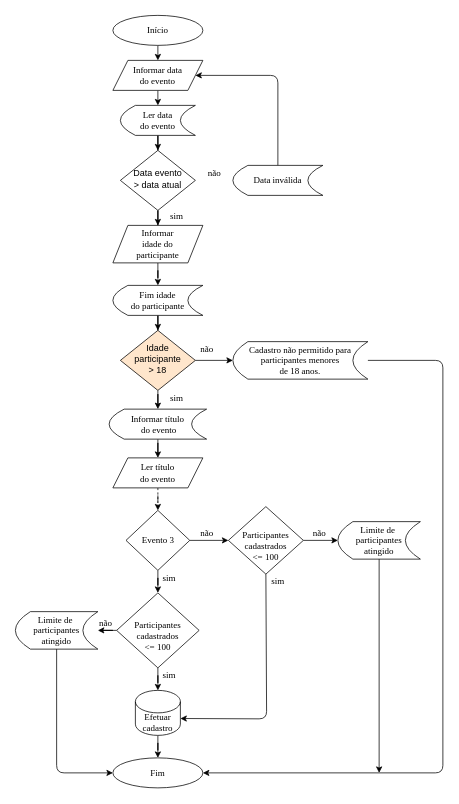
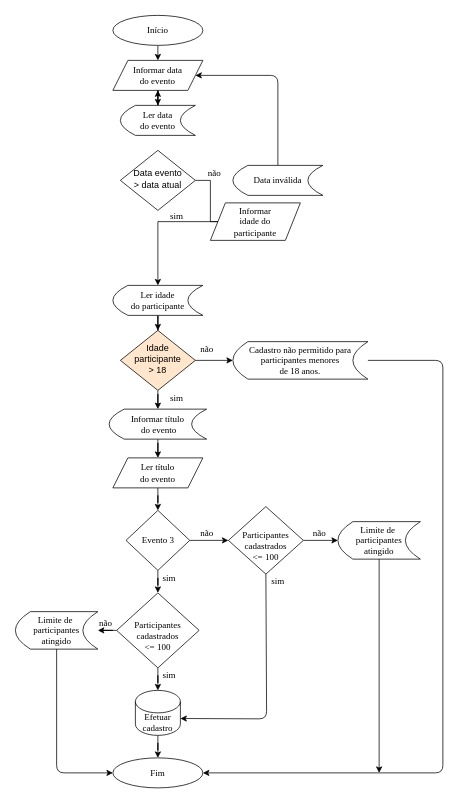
- <mxCell id="12" value="" style="edgeStyle=orthogonalEdgeStyle;rounded=0;orthogonalLoop=1;jettySize=auto;html=1;fontFamily=Times New Roman;" edge="1" parent="1" source="13" target="3"><mxGeometry relative="1" as="geometry" /></mxCell>
+ <mxCell id="12" value="" style="edgeStyle=orthogonalEdgeStyle;rounded=0;orthogonalLoop=1;jettySize=auto;html=1;fontFamily=Times New Roman;" edge="1" parent="1" source="13" target="11"><mxGeometry relative="1" as="geometry" /></mxCell>
- <mxCell id="34" value="Informar&lt;br&gt;idade do&lt;br&gt;participante" style="shape=parallelogram;perimeter=parallelogramPerimeter;whiteSpace=wrap;html=1;fixedSize=1;fontFamily=Times New Roman;" vertex="1" parent="1"><mxGeometry x="150" y="300" width="120" height="50" as="geometry" /></mxCell>
+ <mxCell id="34" value="Informar&lt;br&gt;idade do&lt;br&gt;participante" style="shape=parallelogram;perimeter=parallelogramPerimeter;whiteSpace=wrap;html=1;fixedSize=1;fontFamily=Times New Roman;" vertex="1" parent="1"><mxGeometry x="280" y="270" width="120" height="50" as="geometry" /></mxCell>
- <mxCell id="36" value="Fim idade&lt;br&gt;do participante" style="shape=dataStorage;whiteSpace=wrap;html=1;fixedSize=1;fontFamily=Times New Roman;" vertex="1" parent="1"><mxGeometry x="150" y="380" width="120" height="40" as="geometry" /></mxCell>
+ <mxCell id="36" value="Ler idade&lt;br&gt;do participante" style="shape=dataStorage;whiteSpace=wrap;html=1;fixedSize=1;fontFamily=Times New Roman;" vertex="1" parent="1"><mxGeometry x="150" y="380" width="120" height="40" as="geometry" /></mxCell>
- <mxCell id="23" value="" style="edgeStyle=orthogonalEdgeStyle;rounded=0;orthogonalLoop=1;jettySize=auto;html=1;fontFamily=Times New Roman;dashed=1;" edge="1" parent="1" source="24" target="27"><mxGeometry relative="1" as="geometry" /></mxCell>
+ <mxCell id="23" value="" style="edgeStyle=orthogonalEdgeStyle;rounded=0;orthogonalLoop=1;jettySize=auto;html=1;fontFamily=Times New Roman;" edge="1" parent="1" source="24" target="27"><mxGeometry relative="1" as="geometry" /></mxCell>
